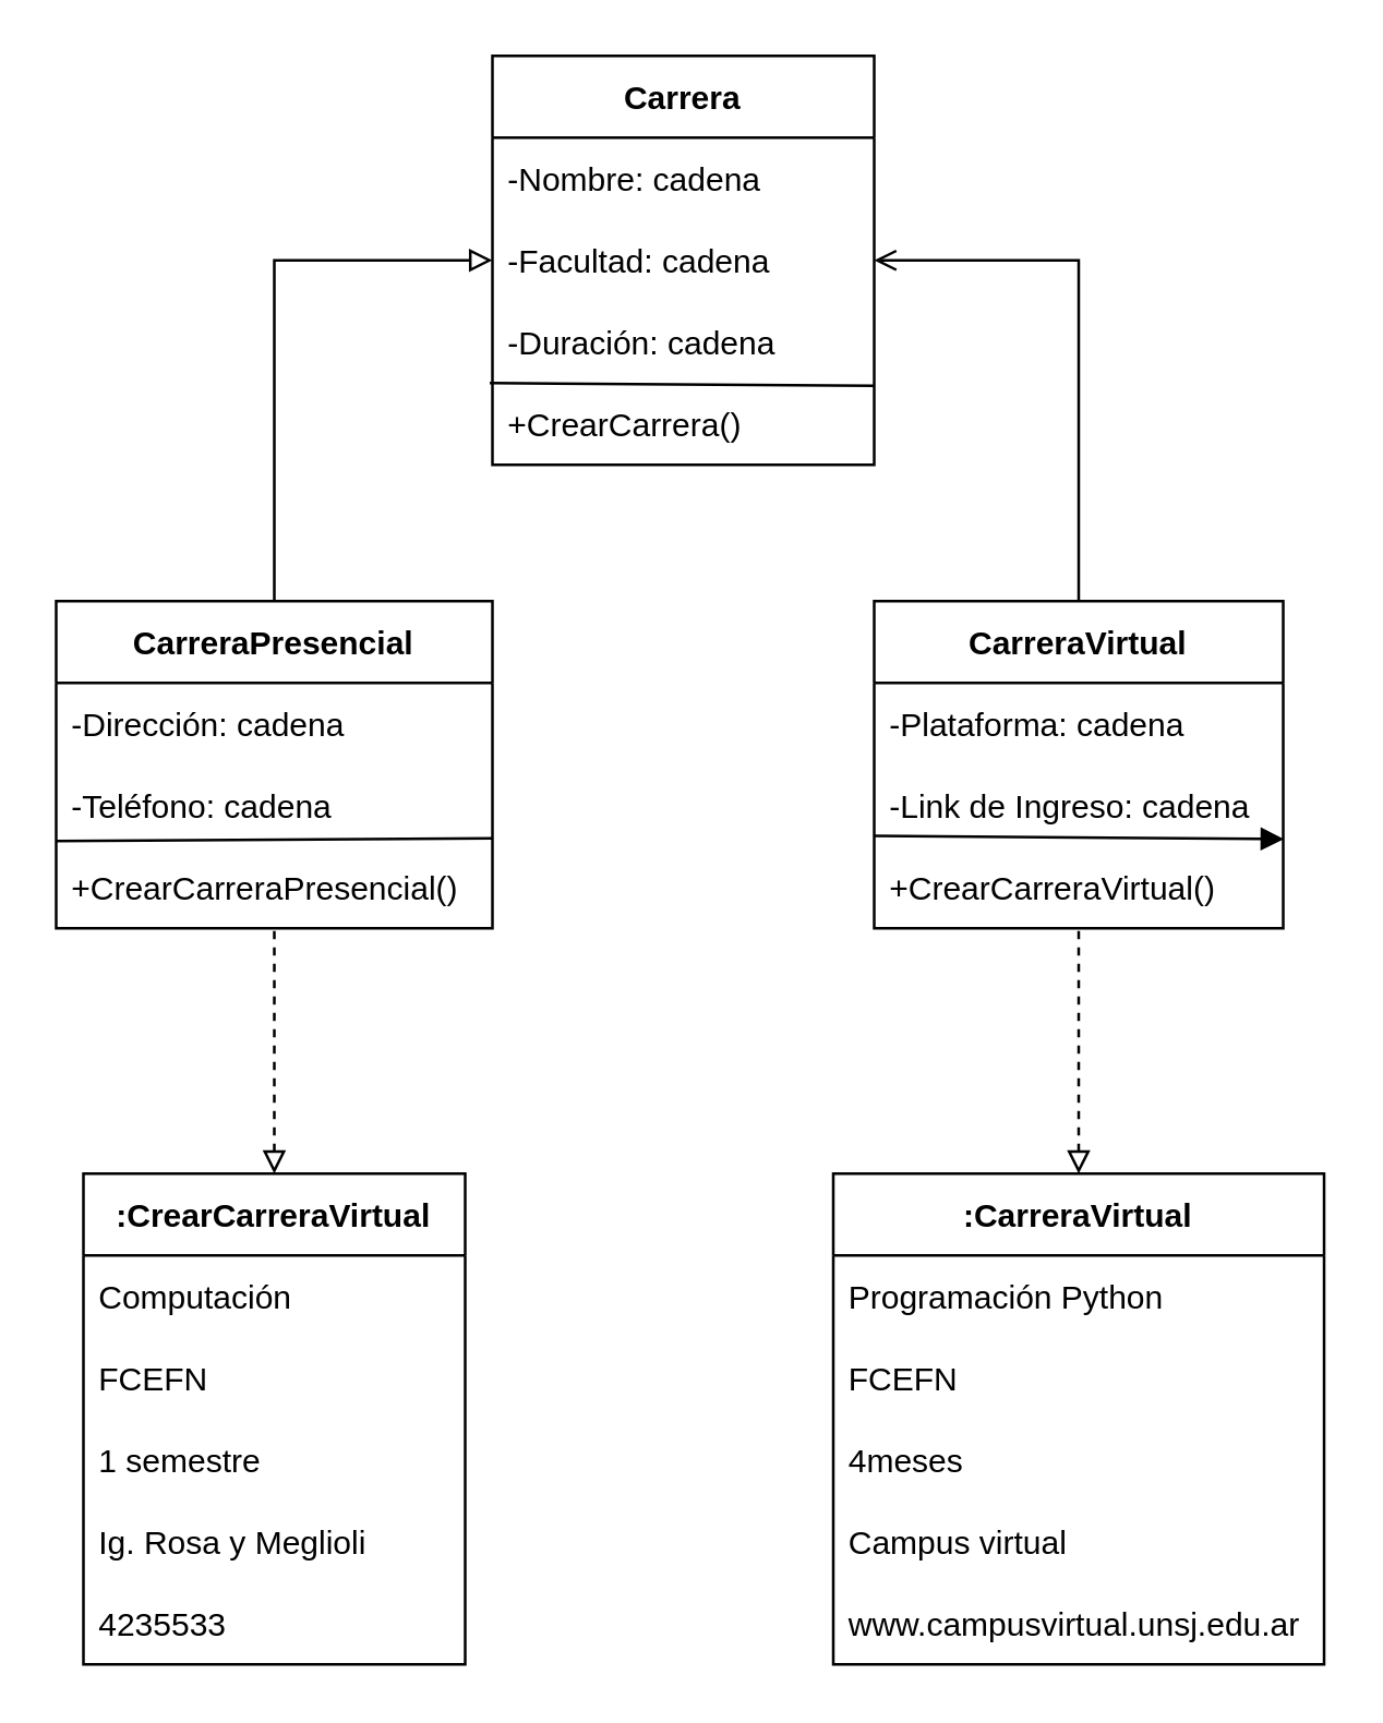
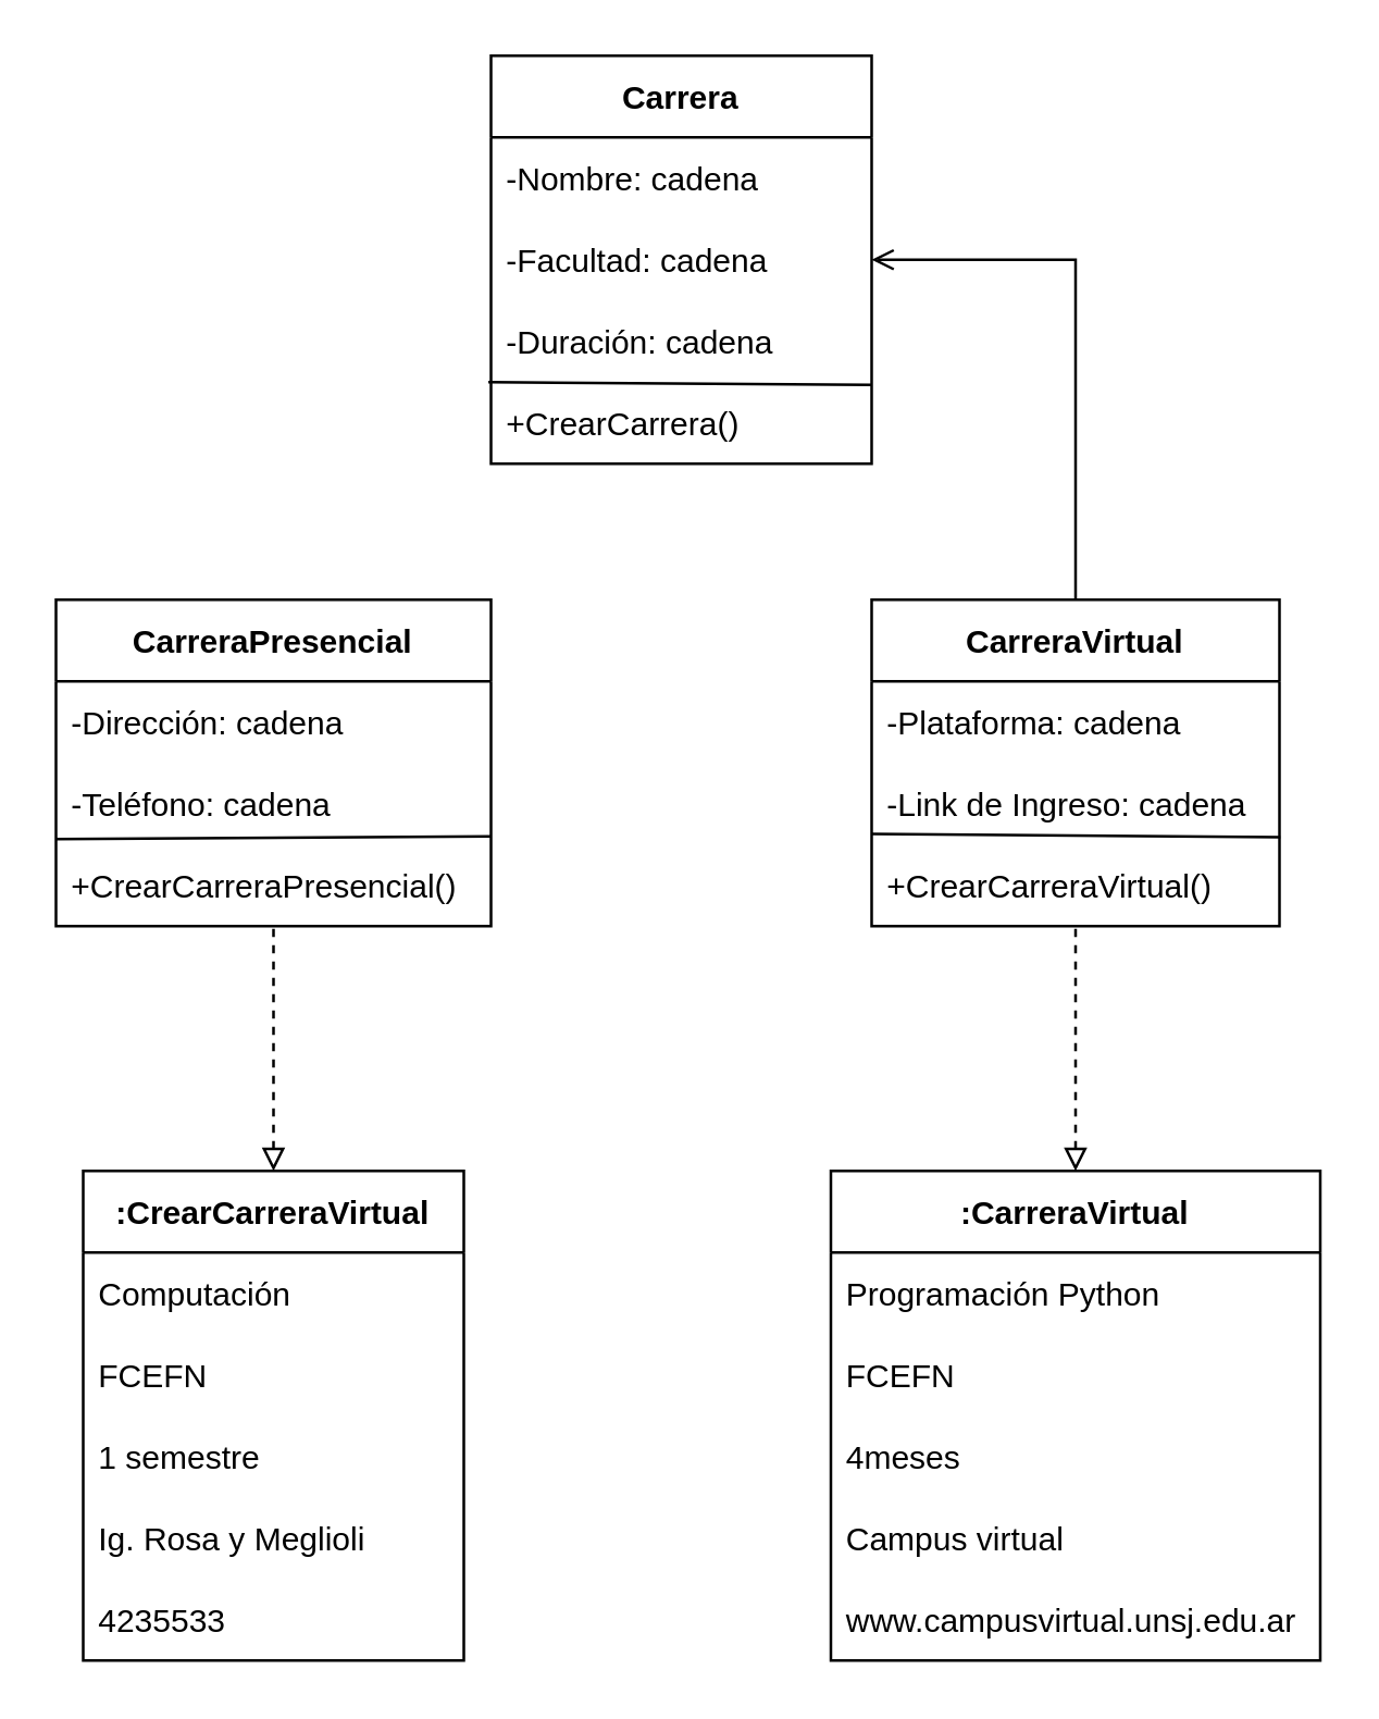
- <mxCell id="18" value="" style="endArrow=block;html=1;rounded=0;entryX=0;entryY=0.5;entryDx=0;entryDy=0;exitX=0.5;exitY=0;exitDx=0;exitDy=0;endFill=0;" parent="1" source="8" target="4" edge="1"><mxGeometry width="50" height="50" relative="1" as="geometry"><mxPoint x="75" y="170" as="sourcePoint" /><mxPoint x="125" y="120" as="targetPoint" /><Array as="points"><mxPoint x="100" y="95" /></Array></mxGeometry></mxCell>
- <mxCell id="17" value="" style="endArrow=block;html=1;rounded=0;entryX=1.002;entryY=-0.09;entryDx=0;entryDy=0;entryPerimeter=0;exitX=0;exitY=0.871;exitDx=0;exitDy=0;exitPerimeter=0;" parent="13" source="15" target="16" edge="1"><mxGeometry width="50" height="50" relative="1" as="geometry"><mxPoint x="-90" y="120" as="sourcePoint" /><mxPoint x="-40" y="70" as="targetPoint" /></mxGeometry></mxCell>
+ <mxCell id="17" value="" style="endArrow=none;html=1;rounded=0;entryX=1.002;entryY=-0.09;entryDx=0;entryDy=0;entryPerimeter=0;exitX=0;exitY=0.871;exitDx=0;exitDy=0;exitPerimeter=0;" parent="13" source="15" target="16" edge="1"><mxGeometry width="50" height="50" relative="1" as="geometry"><mxPoint x="-90" y="120" as="sourcePoint" /><mxPoint x="-40" y="70" as="targetPoint" /></mxGeometry></mxCell>
